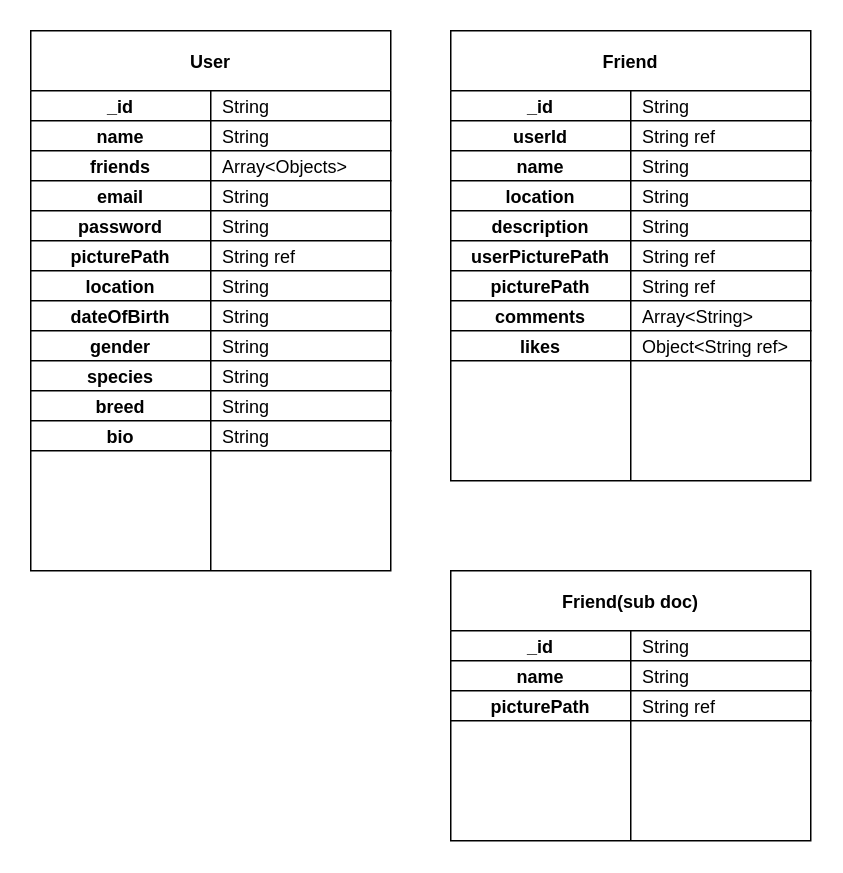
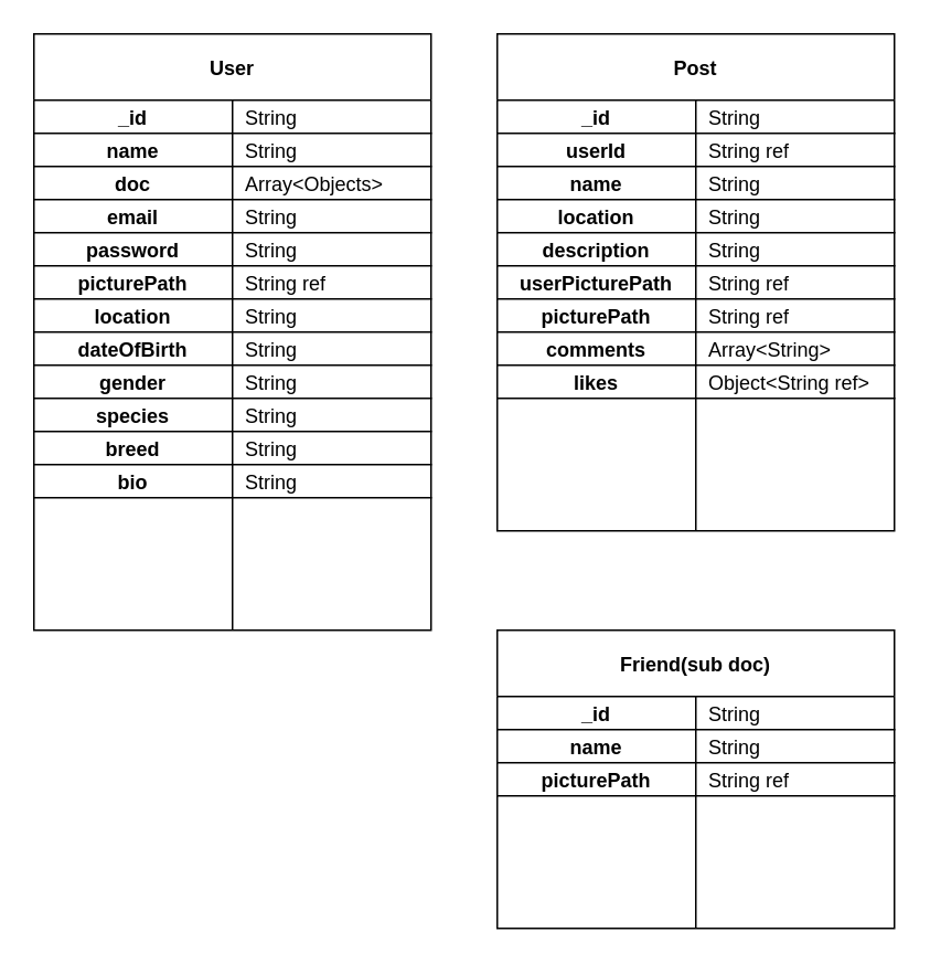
- <mxCell id="48" value="Friend" style="shape=table;startSize=40;container=1;collapsible=1;childLayout=tableLayout;fixedRows=1;rowLines=0;fontStyle=1;align=center;resizeLast=1;" vertex="1" parent="1"><mxGeometry x="300" y="20" width="240" height="300" as="geometry" /></mxCell>
+ <mxCell id="48" value="Post" style="shape=table;startSize=40;container=1;collapsible=1;childLayout=tableLayout;fixedRows=1;rowLines=0;fontStyle=1;align=center;resizeLast=1;" vertex="1" parent="1"><mxGeometry x="300" y="20" width="240" height="300" as="geometry" /></mxCell>
- <mxCell id="10" value="friends" style="shape=partialRectangle;connectable=0;fillColor=none;top=0;left=0;bottom=0;right=0;fontStyle=1;overflow=hidden;" vertex="1" parent="9"><mxGeometry width="120" height="20" as="geometry"><mxRectangle width="120" height="20" as="alternateBounds" /></mxGeometry></mxCell>
+ <mxCell id="10" value="doc" style="shape=partialRectangle;connectable=0;fillColor=none;top=0;left=0;bottom=0;right=0;fontStyle=1;overflow=hidden;" vertex="1" parent="9"><mxGeometry width="120" height="20" as="geometry"><mxRectangle width="120" height="20" as="alternateBounds" /></mxGeometry></mxCell>
